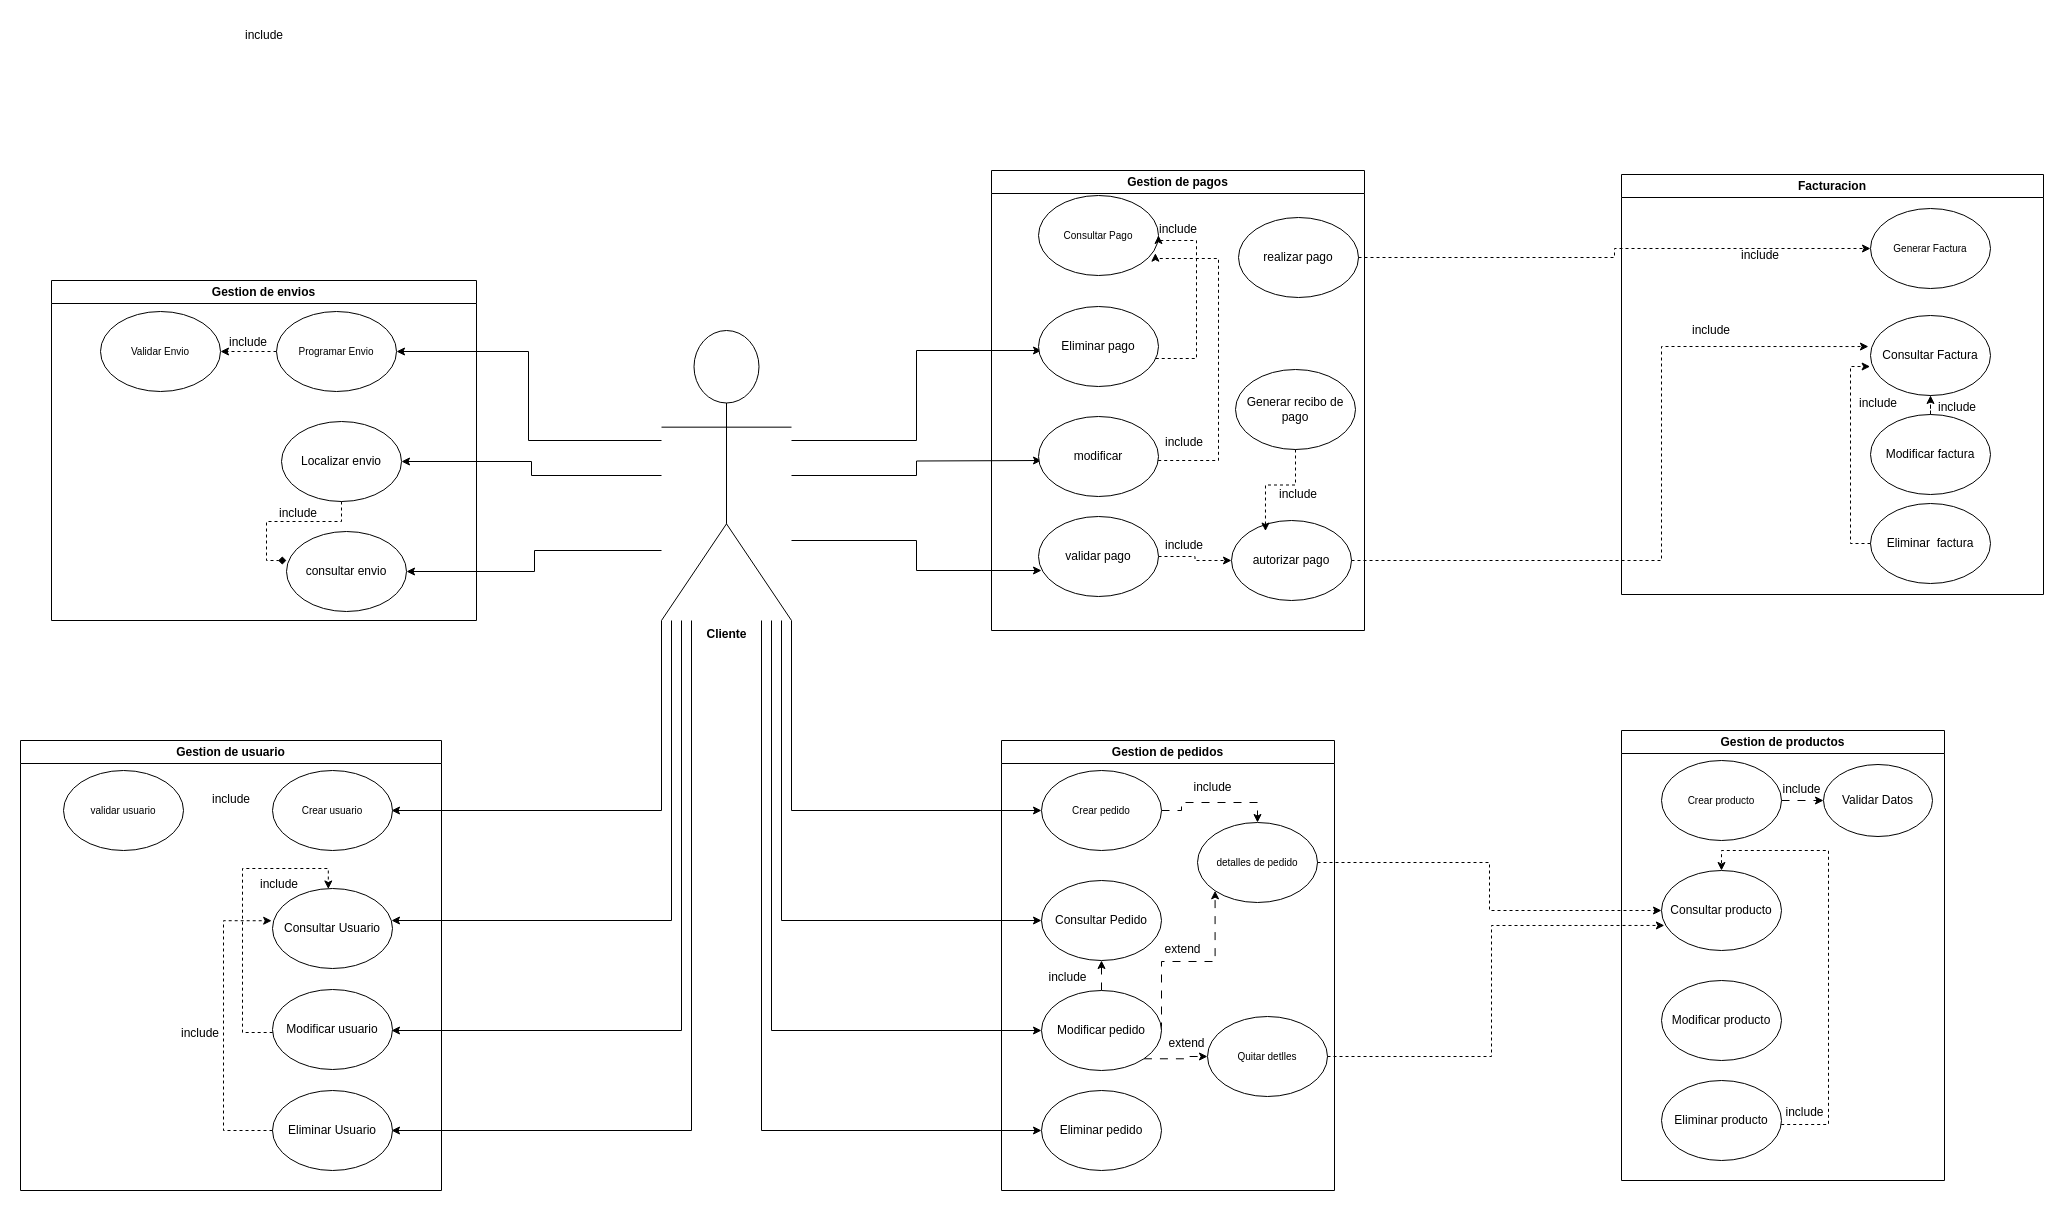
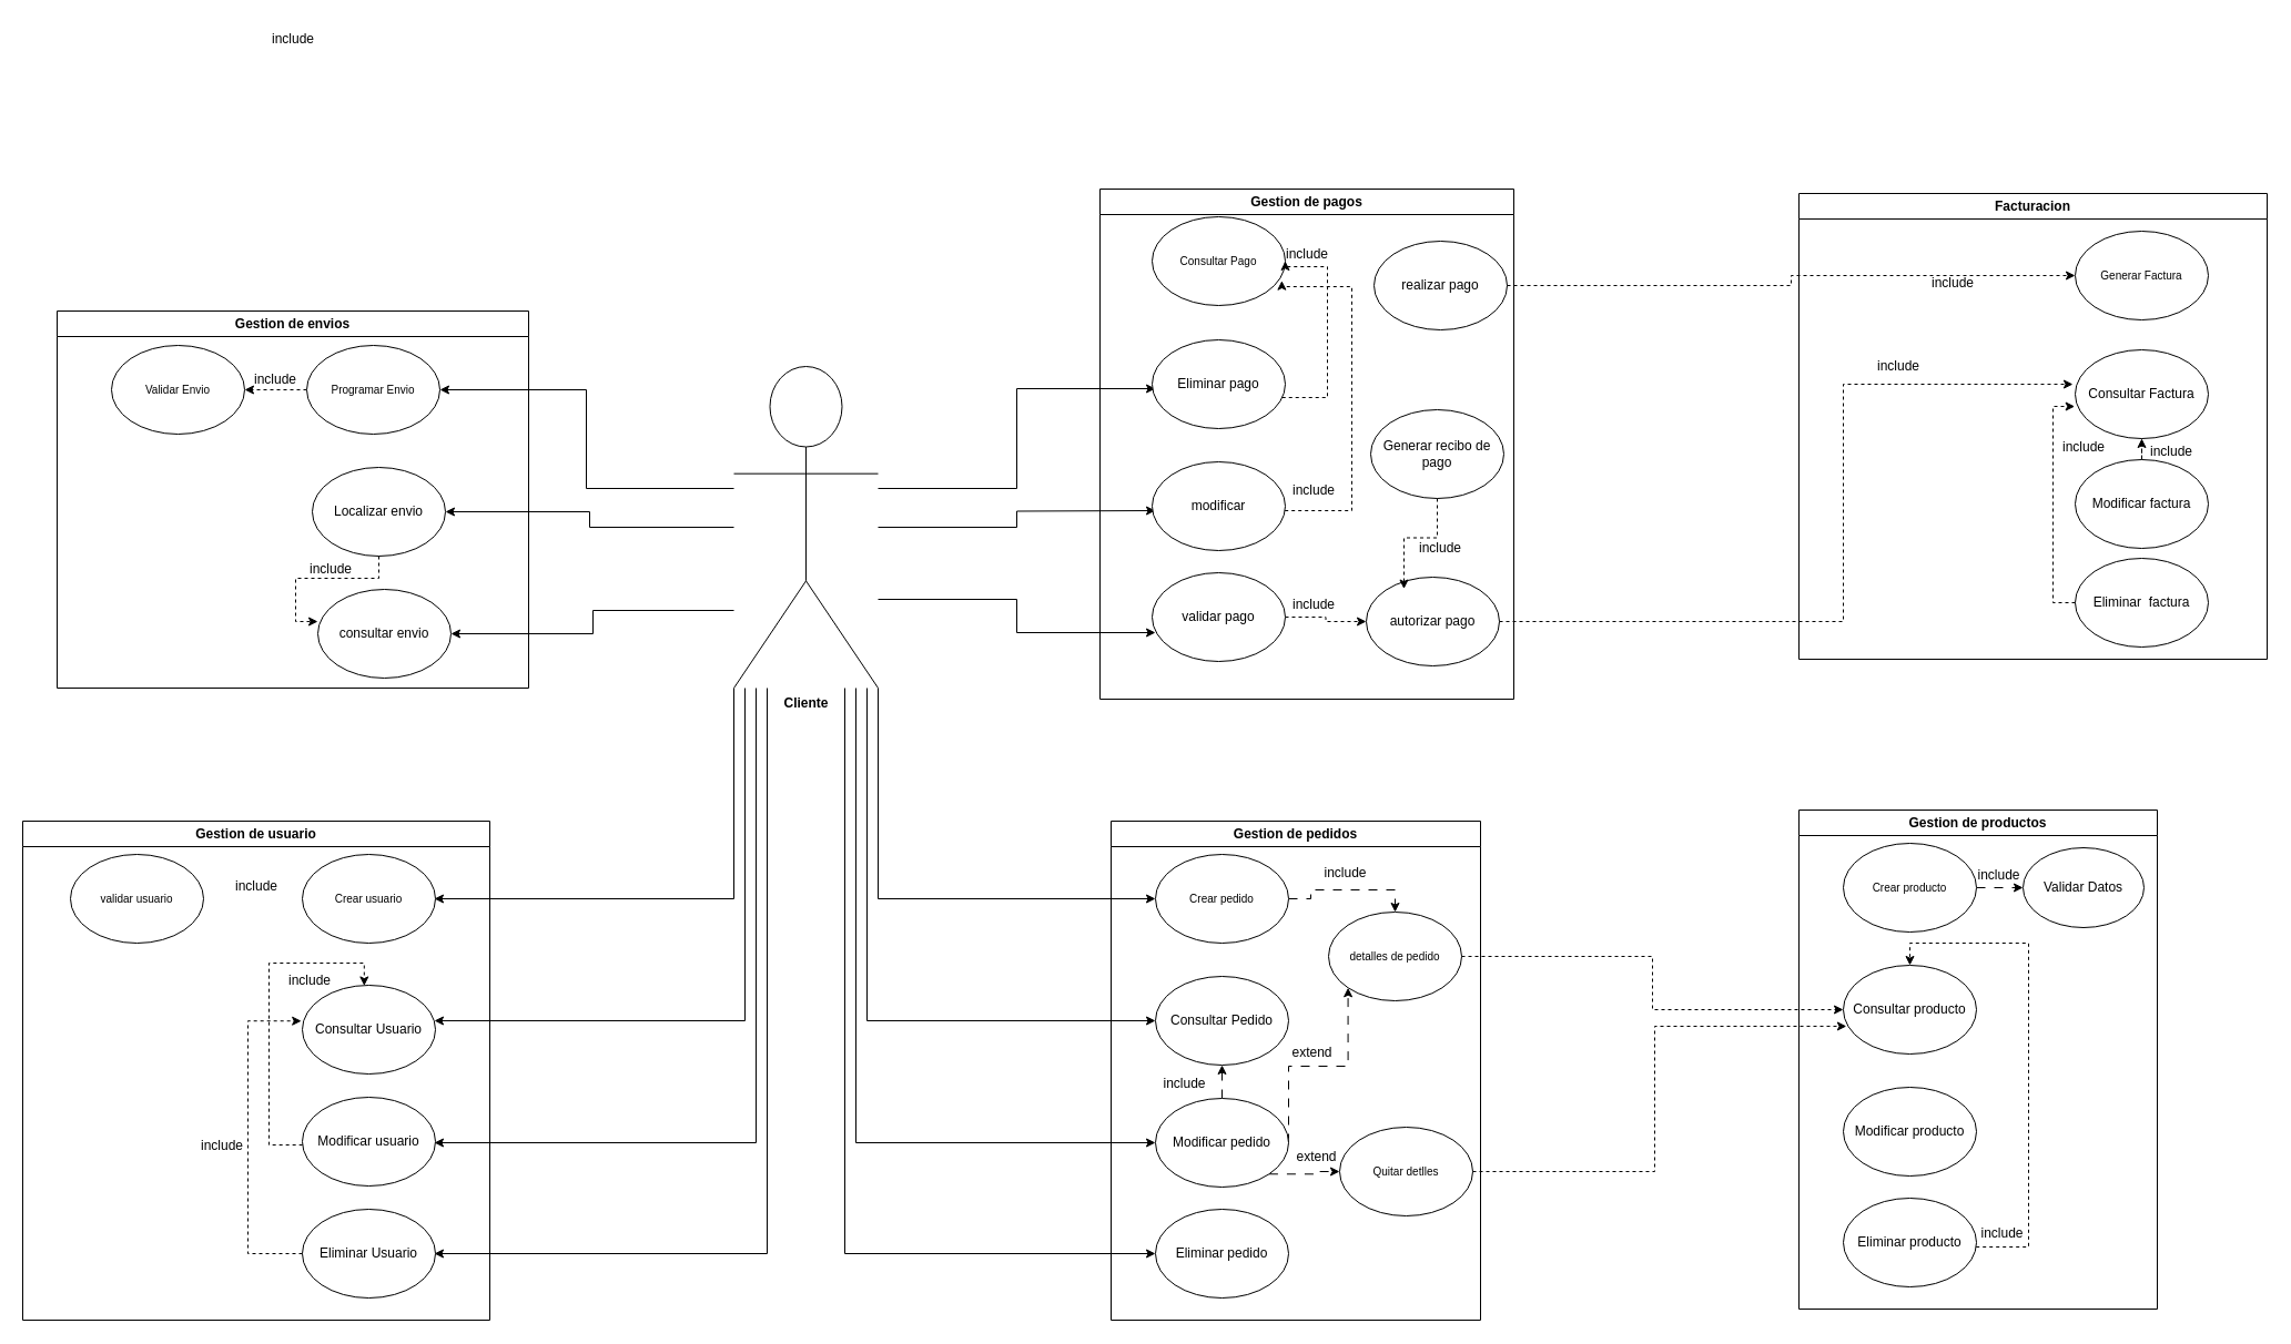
- <mxCell id="89" style="edgeStyle=orthogonalEdgeStyle;rounded=0;orthogonalLoop=1;jettySize=auto;html=1;entryX=0;entryY=0.363;entryDx=0;entryDy=0;entryPerimeter=0;dashed=1;endArrow=diamond;" edge="1" parent="84" source="88" target="87"><mxGeometry relative="1" as="geometry" /></mxCell>
+ <mxCell id="89" style="edgeStyle=orthogonalEdgeStyle;rounded=0;orthogonalLoop=1;jettySize=auto;html=1;entryX=0;entryY=0.363;entryDx=0;entryDy=0;entryPerimeter=0;dashed=1;" edge="1" parent="84" source="88" target="87"><mxGeometry relative="1" as="geometry" /></mxCell>
